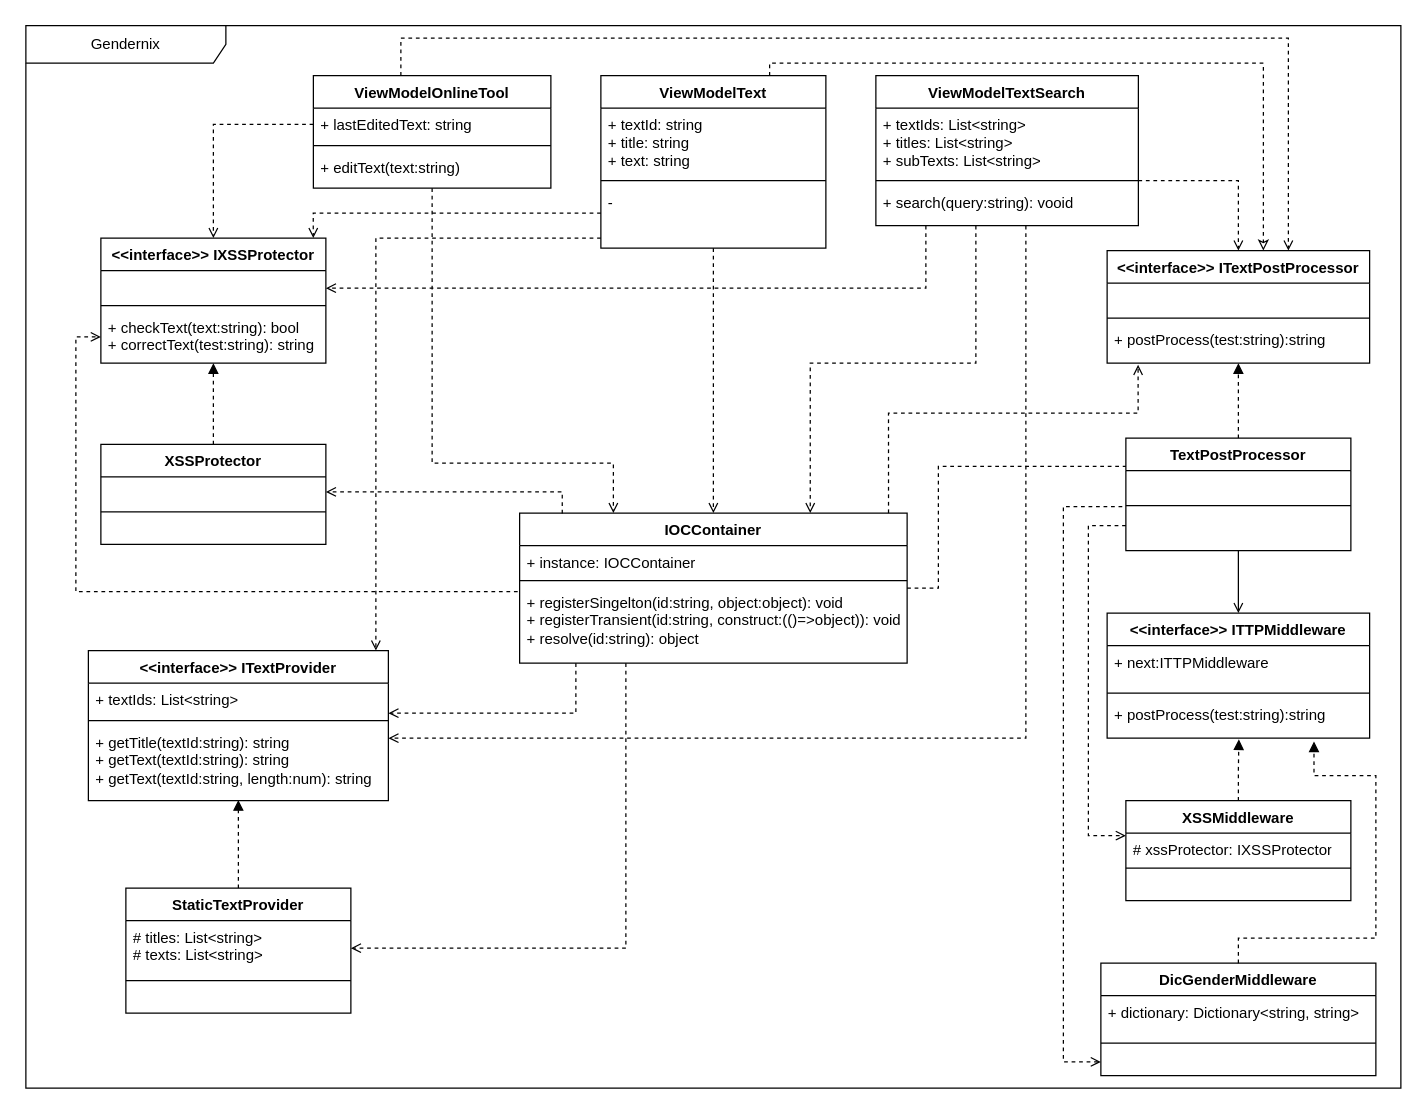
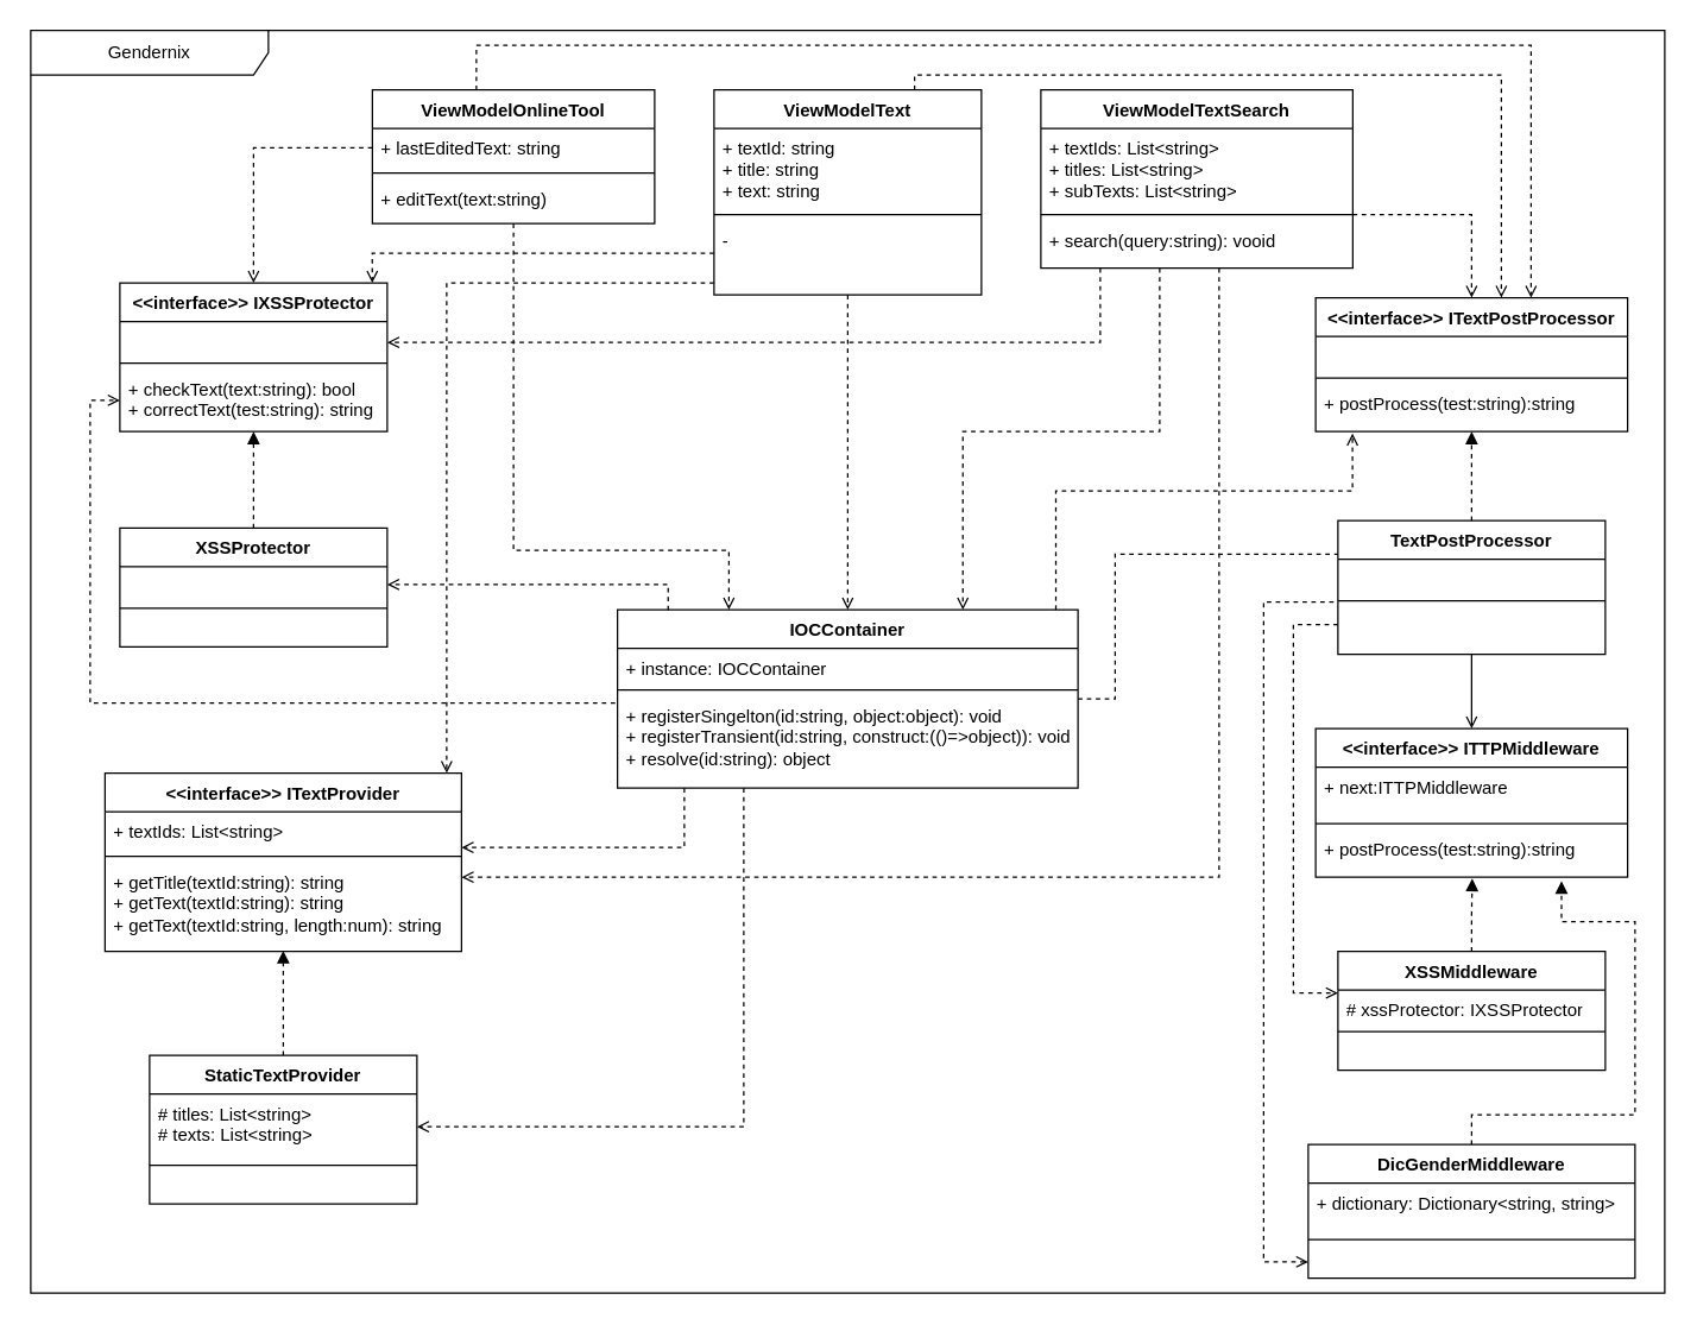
- <mxCell id="69" style="edgeStyle=orthogonalEdgeStyle;rounded=0;orthogonalLoop=1;jettySize=auto;html=1;dashed=1;endArrow=classic;endFill=0;exitX=0.75;exitY=0;exitDx=0;exitDy=0;" parent="2" source="55" target="17" edge="1"><mxGeometry relative="1" as="geometry"><mxPoint x="886" y="180" as="targetPoint" /><Array as="points"><mxPoint x="595" y="30" /><mxPoint x="990" y="30" /></Array></mxGeometry></mxCell>
+ <mxCell id="69" style="edgeStyle=orthogonalEdgeStyle;rounded=0;orthogonalLoop=1;jettySize=auto;html=1;dashed=1;endArrow=open;endFill=0;exitX=0.75;exitY=0;exitDx=0;exitDy=0;" parent="2" source="55" target="17" edge="1"><mxGeometry relative="1" as="geometry"><mxPoint x="886" y="180" as="targetPoint" /><Array as="points"><mxPoint x="595" y="30" /><mxPoint x="990" y="30" /></Array></mxGeometry></mxCell>
